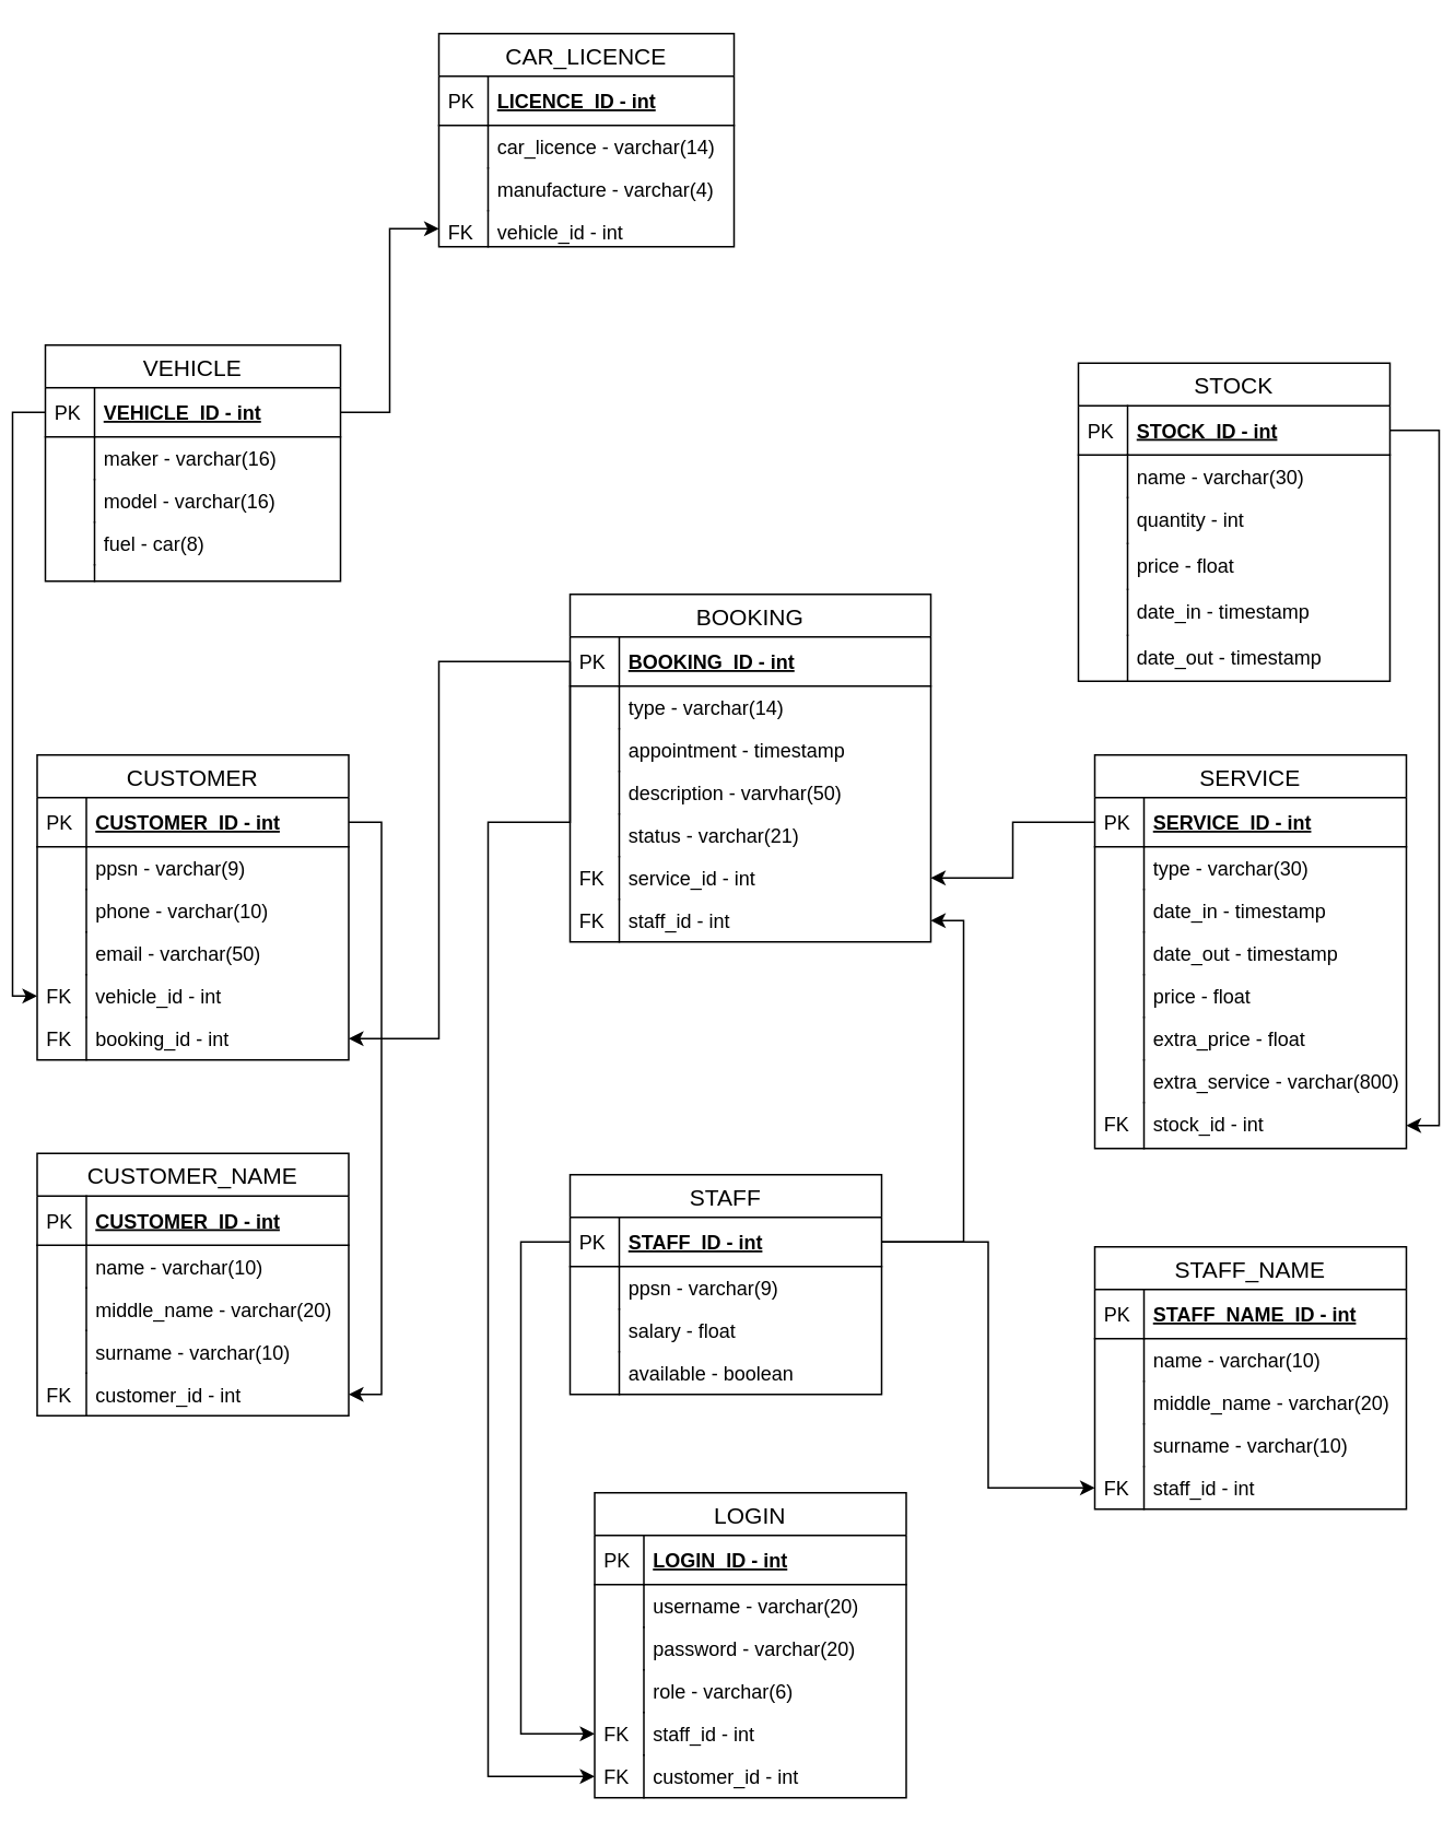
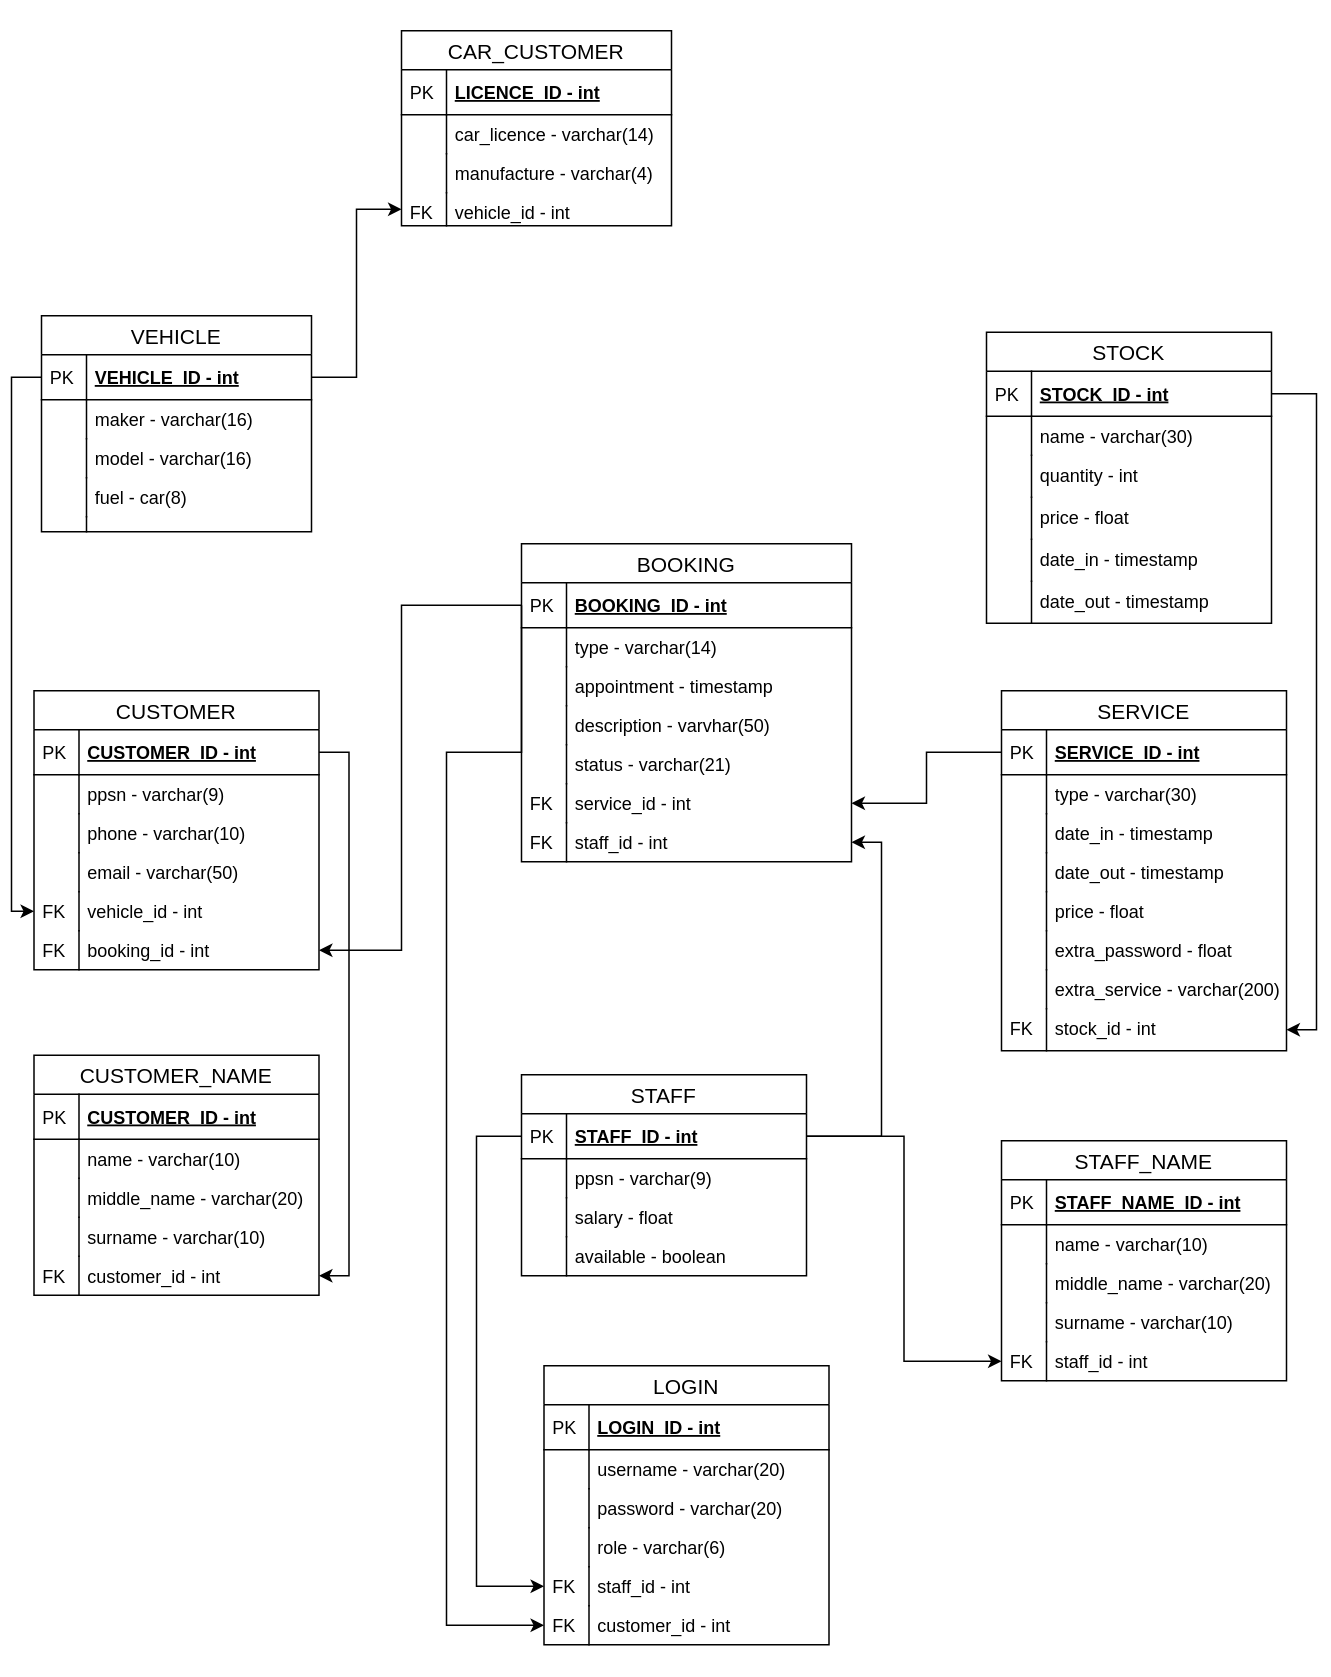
- <mxCell id="111" value="CAR_LICENCE" style="swimlane;fontStyle=0;childLayout=stackLayout;horizontal=1;startSize=26;horizontalStack=0;resizeParent=1;resizeParentMax=0;resizeLast=0;collapsible=1;marginBottom=0;align=center;fontSize=14;" parent="1" vertex="1"><mxGeometry x="265" y="20" width="180" height="130" as="geometry" /></mxCell>
+ <mxCell id="111" value="CAR_CUSTOMER" style="swimlane;fontStyle=0;childLayout=stackLayout;horizontal=1;startSize=26;horizontalStack=0;resizeParent=1;resizeParentMax=0;resizeLast=0;collapsible=1;marginBottom=0;align=center;fontSize=14;" parent="1" vertex="1"><mxGeometry x="265" y="20" width="180" height="130" as="geometry" /></mxCell>
- <mxCell id="69" value="extra_price - float" style="shape=partialRectangle;top=0;left=0;right=0;bottom=0;align=left;verticalAlign=top;fillColor=none;spacingLeft=34;spacingRight=4;overflow=hidden;rotatable=0;points=[[0,0.5],[1,0.5]];portConstraint=eastwest;dropTarget=0;fontSize=12;" vertex="1" parent="58"><mxGeometry y="160" width="190" height="26" as="geometry" /></mxCell>
+ <mxCell id="69" value="extra_password - float" style="shape=partialRectangle;top=0;left=0;right=0;bottom=0;align=left;verticalAlign=top;fillColor=none;spacingLeft=34;spacingRight=4;overflow=hidden;rotatable=0;points=[[0,0.5],[1,0.5]];portConstraint=eastwest;dropTarget=0;fontSize=12;" vertex="1" parent="58"><mxGeometry y="160" width="190" height="26" as="geometry" /></mxCell>
- <mxCell id="71" value="extra_service - varchar(800)" style="shape=partialRectangle;top=0;left=0;right=0;bottom=0;align=left;verticalAlign=top;fillColor=none;spacingLeft=34;spacingRight=4;overflow=hidden;rotatable=0;points=[[0,0.5],[1,0.5]];portConstraint=eastwest;dropTarget=0;fontSize=12;" parent="58" vertex="1"><mxGeometry y="186" width="190" height="26" as="geometry" /></mxCell>
+ <mxCell id="71" value="extra_service - varchar(200)" style="shape=partialRectangle;top=0;left=0;right=0;bottom=0;align=left;verticalAlign=top;fillColor=none;spacingLeft=34;spacingRight=4;overflow=hidden;rotatable=0;points=[[0,0.5],[1,0.5]];portConstraint=eastwest;dropTarget=0;fontSize=12;" parent="58" vertex="1"><mxGeometry y="186" width="190" height="26" as="geometry" /></mxCell>
